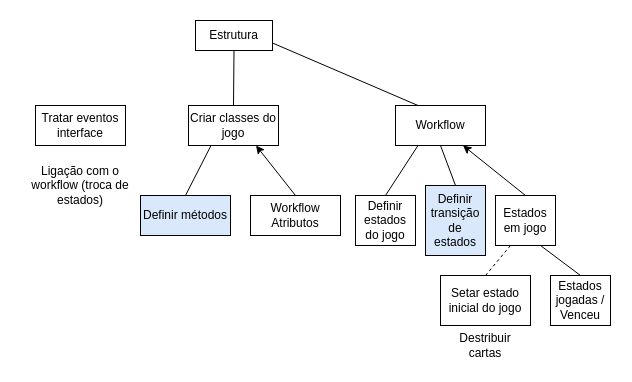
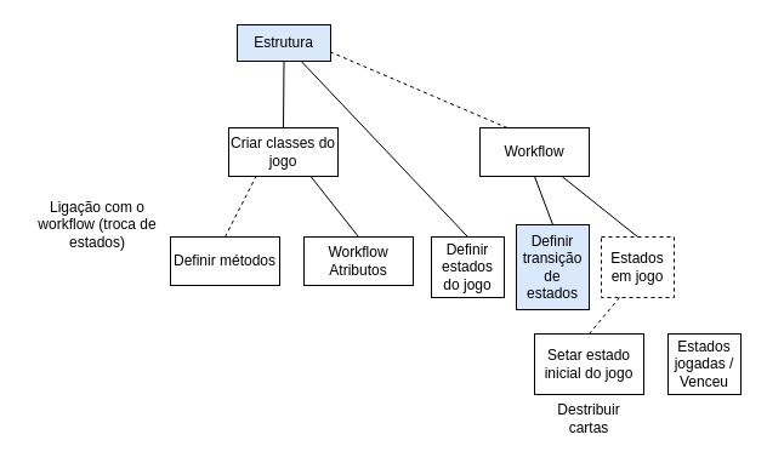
- <mxCell id="2" value="Estrutura&lt;br&gt;" style="rounded=0;whiteSpace=wrap;html=1;" vertex="1" parent="1"><mxGeometry x="195" y="20" width="77" height="30" as="geometry" /></mxCell>
+ <mxCell id="2" value="Estrutura&lt;br&gt;" style="rounded=0;whiteSpace=wrap;html=1;fillColor=#dae8fc;" vertex="1" parent="1"><mxGeometry x="195" y="20" width="77" height="30" as="geometry" /></mxCell>
- <mxCell id="16" value="" style="endArrow=none;html=1;entryX=1;entryY=0.75;entryDx=0;entryDy=0;exitX=0.25;exitY=0;exitDx=0;exitDy=0;" edge="1" parent="1" source="5" target="2"><mxGeometry width="50" height="50" relative="1" as="geometry"><mxPoint x="243" y="115" as="sourcePoint" /><mxPoint x="244" y="60" as="targetPoint" /></mxGeometry></mxCell>
+ <mxCell id="16" value="" style="endArrow=none;html=1;entryX=1;entryY=0.75;entryDx=0;entryDy=0;exitX=0.25;exitY=0;exitDx=0;exitDy=0;dashed=1;" edge="1" parent="1" source="5" target="2"><mxGeometry width="50" height="50" relative="1" as="geometry"><mxPoint x="243" y="115" as="sourcePoint" /><mxPoint x="244" y="60" as="targetPoint" /></mxGeometry></mxCell>
- <mxCell id="3" value="Tratar eventos interface&lt;br&gt;" style="rounded=0;whiteSpace=wrap;html=1;" vertex="1" parent="1"><mxGeometry x="35" y="105" width="90" height="40" as="geometry" /></mxCell>
- <mxCell id="21" value="" style="endArrow=classic;html=1;exitX=0.5;exitY=0;exitDx=0;exitDy=0;entryX=0.75;entryY=1;entryDx=0;entryDy=0;" edge="1" parent="1" source="11" target="5"><mxGeometry width="50" height="50" relative="1" as="geometry"><mxPoint x="465" y="195" as="sourcePoint" /><mxPoint x="465" y="155" as="targetPoint" /></mxGeometry></mxCell>
+ <mxCell id="21" value="" style="endArrow=none;html=1;exitX=0.5;exitY=0;exitDx=0;exitDy=0;entryX=0.75;entryY=1;entryDx=0;entryDy=0;" edge="1" parent="1" source="11" target="5"><mxGeometry width="50" height="50" relative="1" as="geometry"><mxPoint x="465" y="195" as="sourcePoint" /><mxPoint x="465" y="155" as="targetPoint" /></mxGeometry></mxCell>
- <mxCell id="18" value="" style="endArrow=classic;html=1;entryX=0.75;entryY=1;entryDx=0;entryDy=0;exitX=0.5;exitY=0;exitDx=0;exitDy=0;" edge="1" parent="1" source="8" target="4"><mxGeometry width="50" height="50" relative="1" as="geometry"><mxPoint x="195" y="205" as="sourcePoint" /><mxPoint x="221" y="155" as="targetPoint" /></mxGeometry></mxCell>
+ <mxCell id="18" value="" style="endArrow=none;html=1;entryX=0.75;entryY=1;entryDx=0;entryDy=0;exitX=0.5;exitY=0;exitDx=0;exitDy=0;" edge="1" parent="1" source="8" target="4"><mxGeometry width="50" height="50" relative="1" as="geometry"><mxPoint x="195" y="205" as="sourcePoint" /><mxPoint x="221" y="155" as="targetPoint" /></mxGeometry></mxCell>
- <mxCell id="17" value="" style="endArrow=none;html=1;entryX=0.25;entryY=1;entryDx=0;entryDy=0;exitX=0.5;exitY=0;exitDx=0;exitDy=0;" edge="1" parent="1" source="7" target="4"><mxGeometry width="50" height="50" relative="1" as="geometry"><mxPoint x="-60" y="495" as="sourcePoint" /><mxPoint x="-10" y="445" as="targetPoint" /></mxGeometry></mxCell>
+ <mxCell id="17" value="" style="endArrow=none;html=1;entryX=0.25;entryY=1;entryDx=0;entryDy=0;exitX=0.5;exitY=0;exitDx=0;exitDy=0;dashed=1;" edge="1" parent="1" source="7" target="4"><mxGeometry width="50" height="50" relative="1" as="geometry"><mxPoint x="-60" y="495" as="sourcePoint" /><mxPoint x="-10" y="445" as="targetPoint" /></mxGeometry></mxCell>
- <mxCell id="19" value="" style="endArrow=none;html=1;entryX=0.25;entryY=1;entryDx=0;entryDy=0;exitX=0.5;exitY=0;exitDx=0;exitDy=0;" edge="1" parent="1" source="9" target="5"><mxGeometry width="50" height="50" relative="1" as="geometry"><mxPoint x="280" y="205" as="sourcePoint" /><mxPoint x="241" y="155" as="targetPoint" /></mxGeometry></mxCell>
+ <mxCell id="19" value="" style="endArrow=none;html=1;exitX=0.5;exitY=0;exitDx=0;exitDy=0;" edge="1" parent="1" source="9" target="2"><mxGeometry width="50" height="50" relative="1" as="geometry"><mxPoint x="280" y="205" as="sourcePoint" /><mxPoint x="241" y="155" as="targetPoint" /></mxGeometry></mxCell>
- <mxCell id="7" value="Definir métodos&lt;br&gt;" style="rounded=0;whiteSpace=wrap;html=1;fillColor=#dae8fc;" vertex="1" parent="1"><mxGeometry x="140" y="195" width="90" height="40" as="geometry" /></mxCell>
+ <mxCell id="7" value="Definir métodos&lt;br&gt;" style="rounded=0;whiteSpace=wrap;html=1;" vertex="1" parent="1"><mxGeometry x="140" y="195" width="90" height="40" as="geometry" /></mxCell>
- <mxCell id="11" value="Estados em jogo&lt;br&gt;" style="rounded=0;whiteSpace=wrap;html=1;" vertex="1" parent="1"><mxGeometry x="495" y="195" width="60" height="50" as="geometry" /></mxCell>
+ <mxCell id="11" value="Estados em jogo&lt;br&gt;" style="rounded=0;whiteSpace=wrap;html=1;dashed=1;" vertex="1" parent="1"><mxGeometry x="495" y="195" width="60" height="50" as="geometry" /></mxCell>
- <mxCell id="23" value="" style="endArrow=none;html=1;exitX=0.5;exitY=0;exitDx=0;exitDy=0;entryX=0.75;entryY=1;entryDx=0;entryDy=0;" edge="1" parent="1" source="13" target="11"><mxGeometry width="50" height="50" relative="1" as="geometry"><mxPoint x="495" y="345" as="sourcePoint" /><mxPoint x="545" y="255" as="targetPoint" /></mxGeometry></mxCell>
